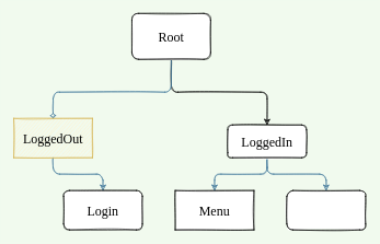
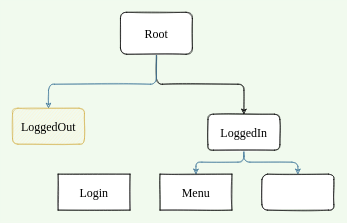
- <mxCell id="3" style="edgeStyle=orthogonalEdgeStyle;rounded=1;sketch=1;orthogonalLoop=1;jettySize=auto;html=1;strokeColor=#457B9D;fillColor=#A8DADC;fontColor=#1D3557;fontFamily=Comic Sans MS;fontSize=20;endArrow=diamond;" edge="1" parent="1" source="4" target="6"><mxGeometry relative="1" as="geometry"><Array as="points"><mxPoint x="260" y="140" /><mxPoint x="80" y="140" /></Array></mxGeometry></mxCell>
+ <mxCell id="3" style="edgeStyle=orthogonalEdgeStyle;rounded=1;sketch=1;orthogonalLoop=1;jettySize=auto;html=1;strokeColor=#457B9D;fillColor=#A8DADC;fontColor=#1D3557;fontFamily=Comic Sans MS;fontSize=20;" edge="1" parent="1" source="4" target="6"><mxGeometry relative="1" as="geometry"><Array as="points"><mxPoint x="260" y="140" /><mxPoint x="80" y="140" /></Array></mxGeometry></mxCell>
- <mxCell id="6" value="LoggedOut" style="whiteSpace=wrap;html=1;sketch=1;fontFamily=Comic Sans MS;fontSize=20;fillColor=#fff2cc;strokeColor=#d6b656;rounded=0;" vertex="1" parent="1"><mxGeometry x="20" y="180" width="120" height="60" as="geometry" /></mxCell>
+ <mxCell id="6" value="LoggedOut" style="whiteSpace=wrap;html=1;rounded=1;sketch=1;fontFamily=Comic Sans MS;fontSize=20;fillColor=#fff2cc;strokeColor=#d6b656;" vertex="1" parent="1"><mxGeometry x="20" y="180" width="120" height="60" as="geometry" /></mxCell>
- <mxCell id="9" value="LoggedIn" style="whiteSpace=wrap;html=1;rounded=1;sketch=1;fontFamily=Comic Sans MS;fontSize=20;" vertex="1" parent="1"><mxGeometry x="346" y="190" width="120" height="50" as="geometry" /></mxCell>
+ <mxCell id="9" value="LoggedIn" style="whiteSpace=wrap;html=1;rounded=1;sketch=1;fontFamily=Comic Sans MS;fontSize=20;" vertex="1" parent="1"><mxGeometry x="346" y="190" width="120" height="60" as="geometry" /></mxCell>
- <mxCell id="5" value="" style="edgeStyle=orthogonalEdgeStyle;rounded=1;sketch=1;orthogonalLoop=1;jettySize=auto;html=1;strokeColor=#457B9D;fillColor=#A8DADC;fontFamily=Comic Sans MS;fontSize=20;fontColor=#1D3557;" edge="1" parent="1" source="6" target="10"><mxGeometry relative="1" as="geometry" /></mxCell>
- <mxCell id="10" value="Login" style="whiteSpace=wrap;html=1;rounded=1;fontFamily=Comic Sans MS;fontSize=20;sketch=1;" vertex="1" parent="1"><mxGeometry x="96" y="290" width="120" height="60" as="geometry" /></mxCell>
+ <mxCell id="10" value="Login" style="whiteSpace=wrap;html=1;fontFamily=Comic Sans MS;fontSize=20;sketch=1;rounded=0;" vertex="1" parent="1"><mxGeometry x="96" y="290" width="120" height="60" as="geometry" /></mxCell>
